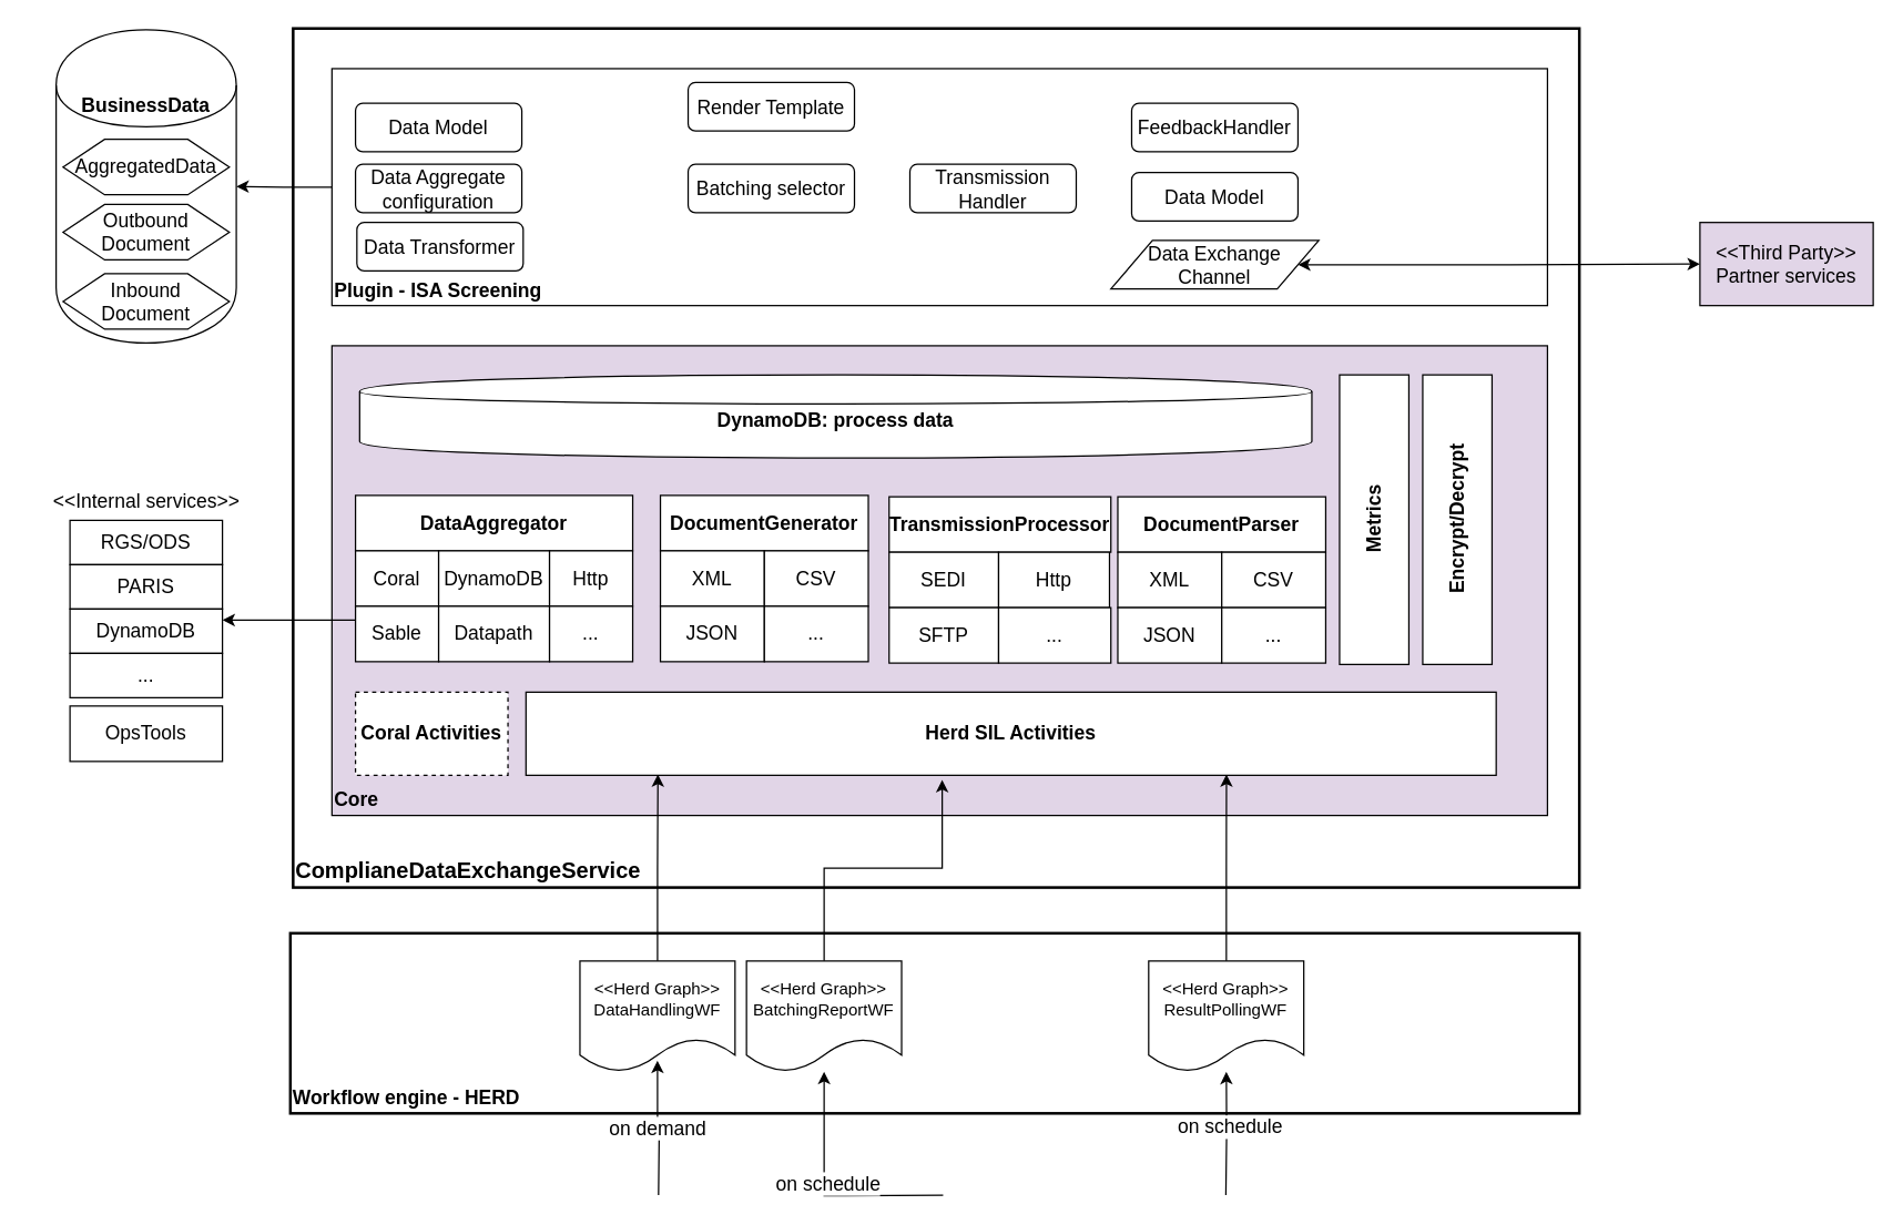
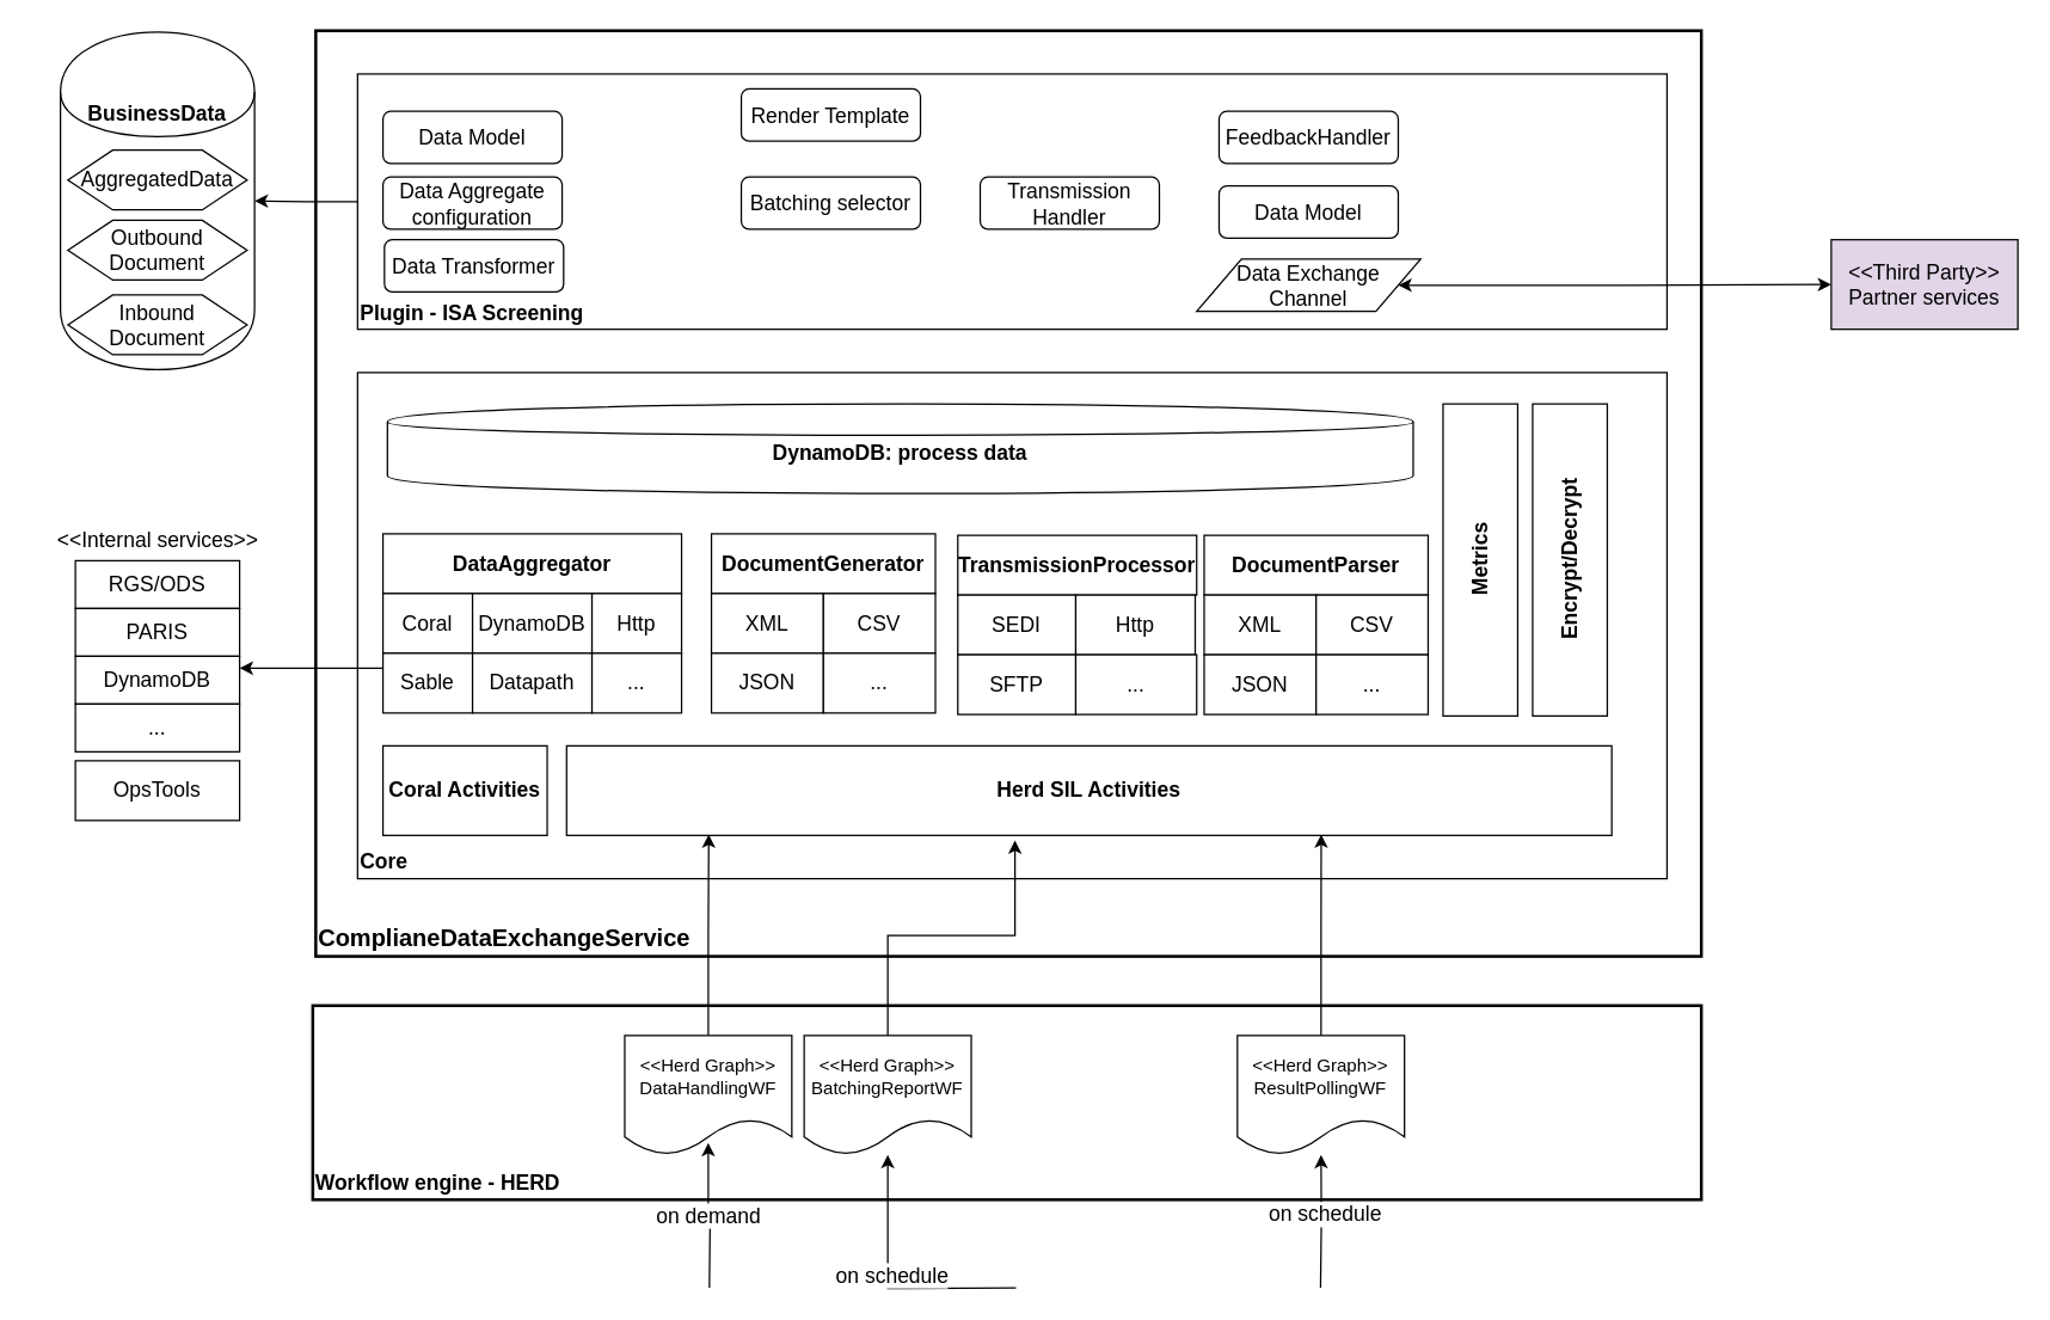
- <mxCell id="10" value="Coral Activities" style="rounded=0;whiteSpace=wrap;html=1;fontSize=14;align=center;fontStyle=1;dashed=1;" parent="3" vertex="1"><mxGeometry x="-523" y="70" width="110" height="60" as="geometry" /></mxCell>
+ <mxCell id="10" value="Coral Activities" style="rounded=0;whiteSpace=wrap;html=1;fontSize=14;align=center;fontStyle=1" parent="3" vertex="1"><mxGeometry x="-523" y="70" width="110" height="60" as="geometry" /></mxCell>
- <mxCell id="4" value="Core" style="rounded=0;whiteSpace=wrap;html=1;fontSize=14;align=left;verticalAlign=bottom;fontStyle=1;fillColor=#e1d5e7;" parent="3" vertex="1"><mxGeometry x="-540" y="-180" width="877" height="339" as="geometry" /></mxCell>
+ <mxCell id="4" value="Core" style="rounded=0;whiteSpace=wrap;html=1;fontSize=14;align=left;verticalAlign=bottom;fontStyle=1" parent="3" vertex="1"><mxGeometry x="-540" y="-180" width="877" height="339" as="geometry" /></mxCell>
